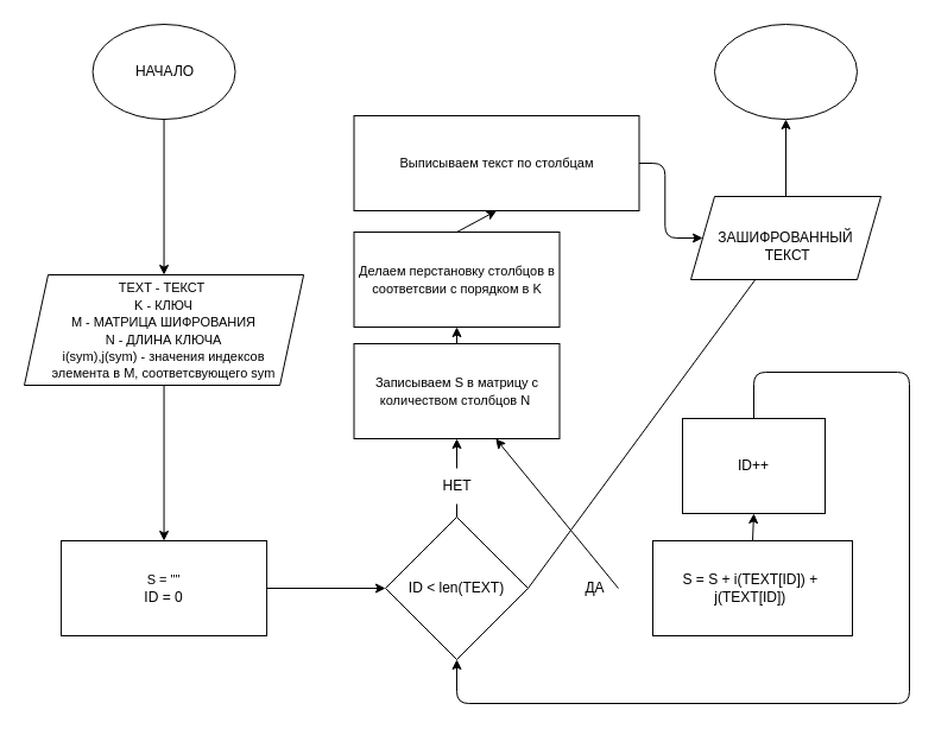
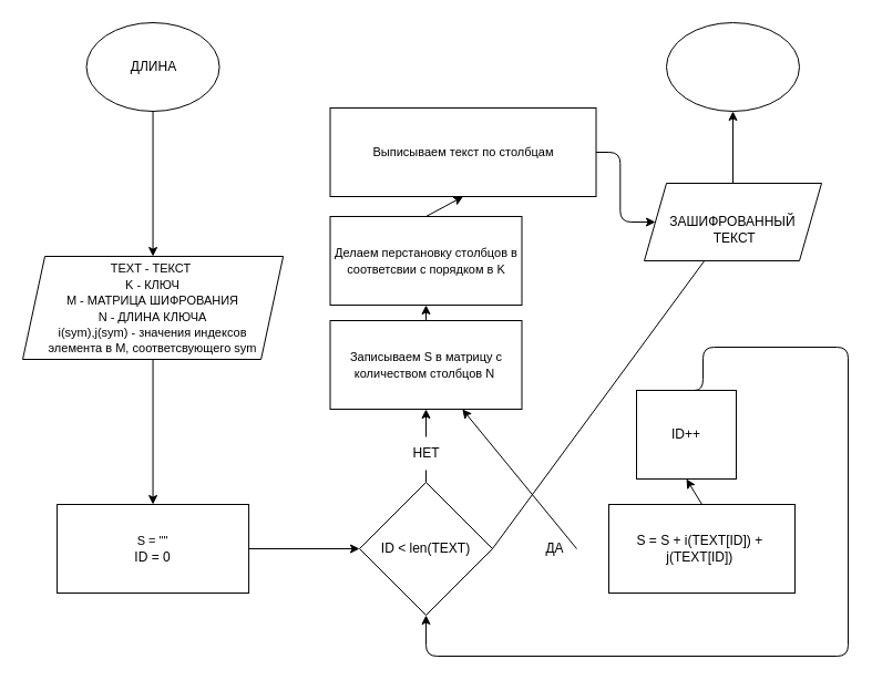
- <mxCell id="20" value="НАЧАЛО" style="text;html=1;align=center;verticalAlign=middle;resizable=0;points=[];autosize=1;strokeColor=none;fillColor=none;fontColor=#000000;" parent="1" vertex="1"><mxGeometry x="102.56" y="45" width="70" height="30" as="geometry" /></mxCell>
+ <mxCell id="20" value="ДЛИНА" style="text;html=1;align=center;verticalAlign=middle;resizable=0;points=[];autosize=1;strokeColor=none;fillColor=none;fontColor=#000000;" parent="1" vertex="1"><mxGeometry x="102.56" y="45" width="70" height="30" as="geometry" /></mxCell>
- <mxCell id="8" value="ID++" style="rounded=0;whiteSpace=wrap;html=1;fillColor=none;strokeColor=#000000;fontColor=#000000;" parent="1" vertex="1"><mxGeometry x="574" y="352" width="120" height="80" as="geometry" /></mxCell>
+ <mxCell id="8" value="ID++" style="rounded=0;whiteSpace=wrap;html=1;fillColor=none;strokeColor=#000000;fontColor=#000000;" parent="1" vertex="1"><mxGeometry x="574" y="352" width="90" height="80" as="geometry" /></mxCell>
